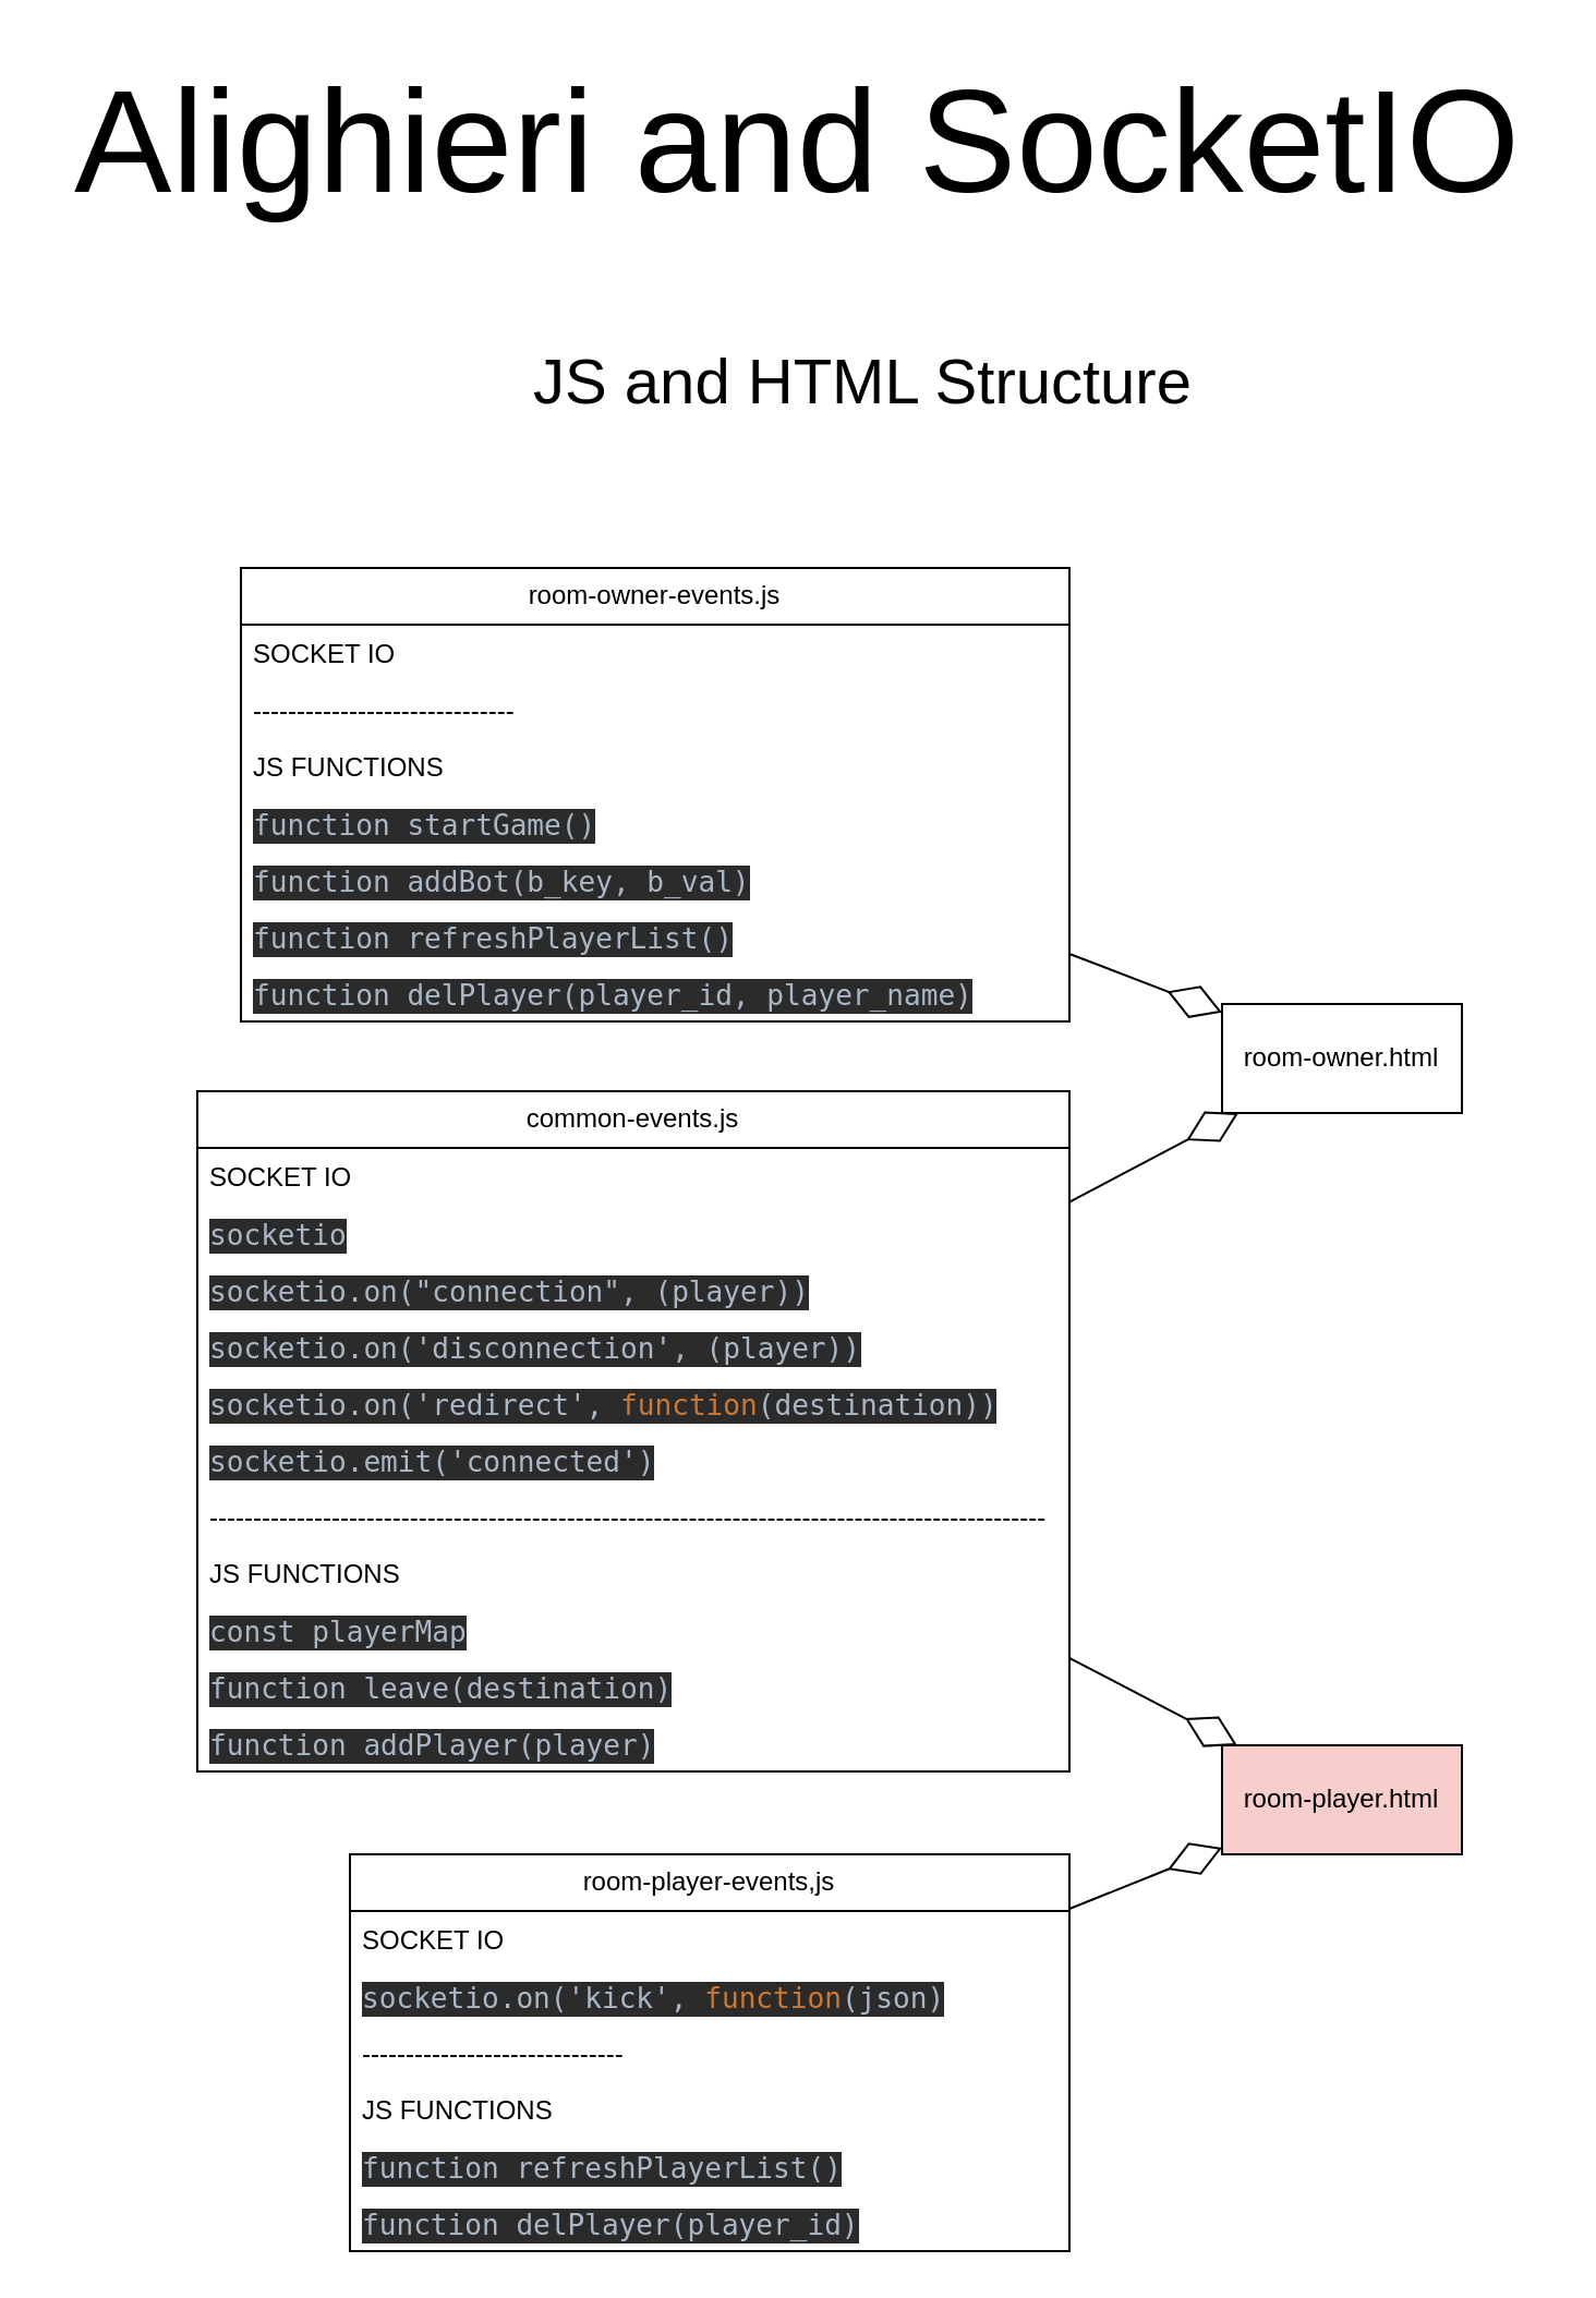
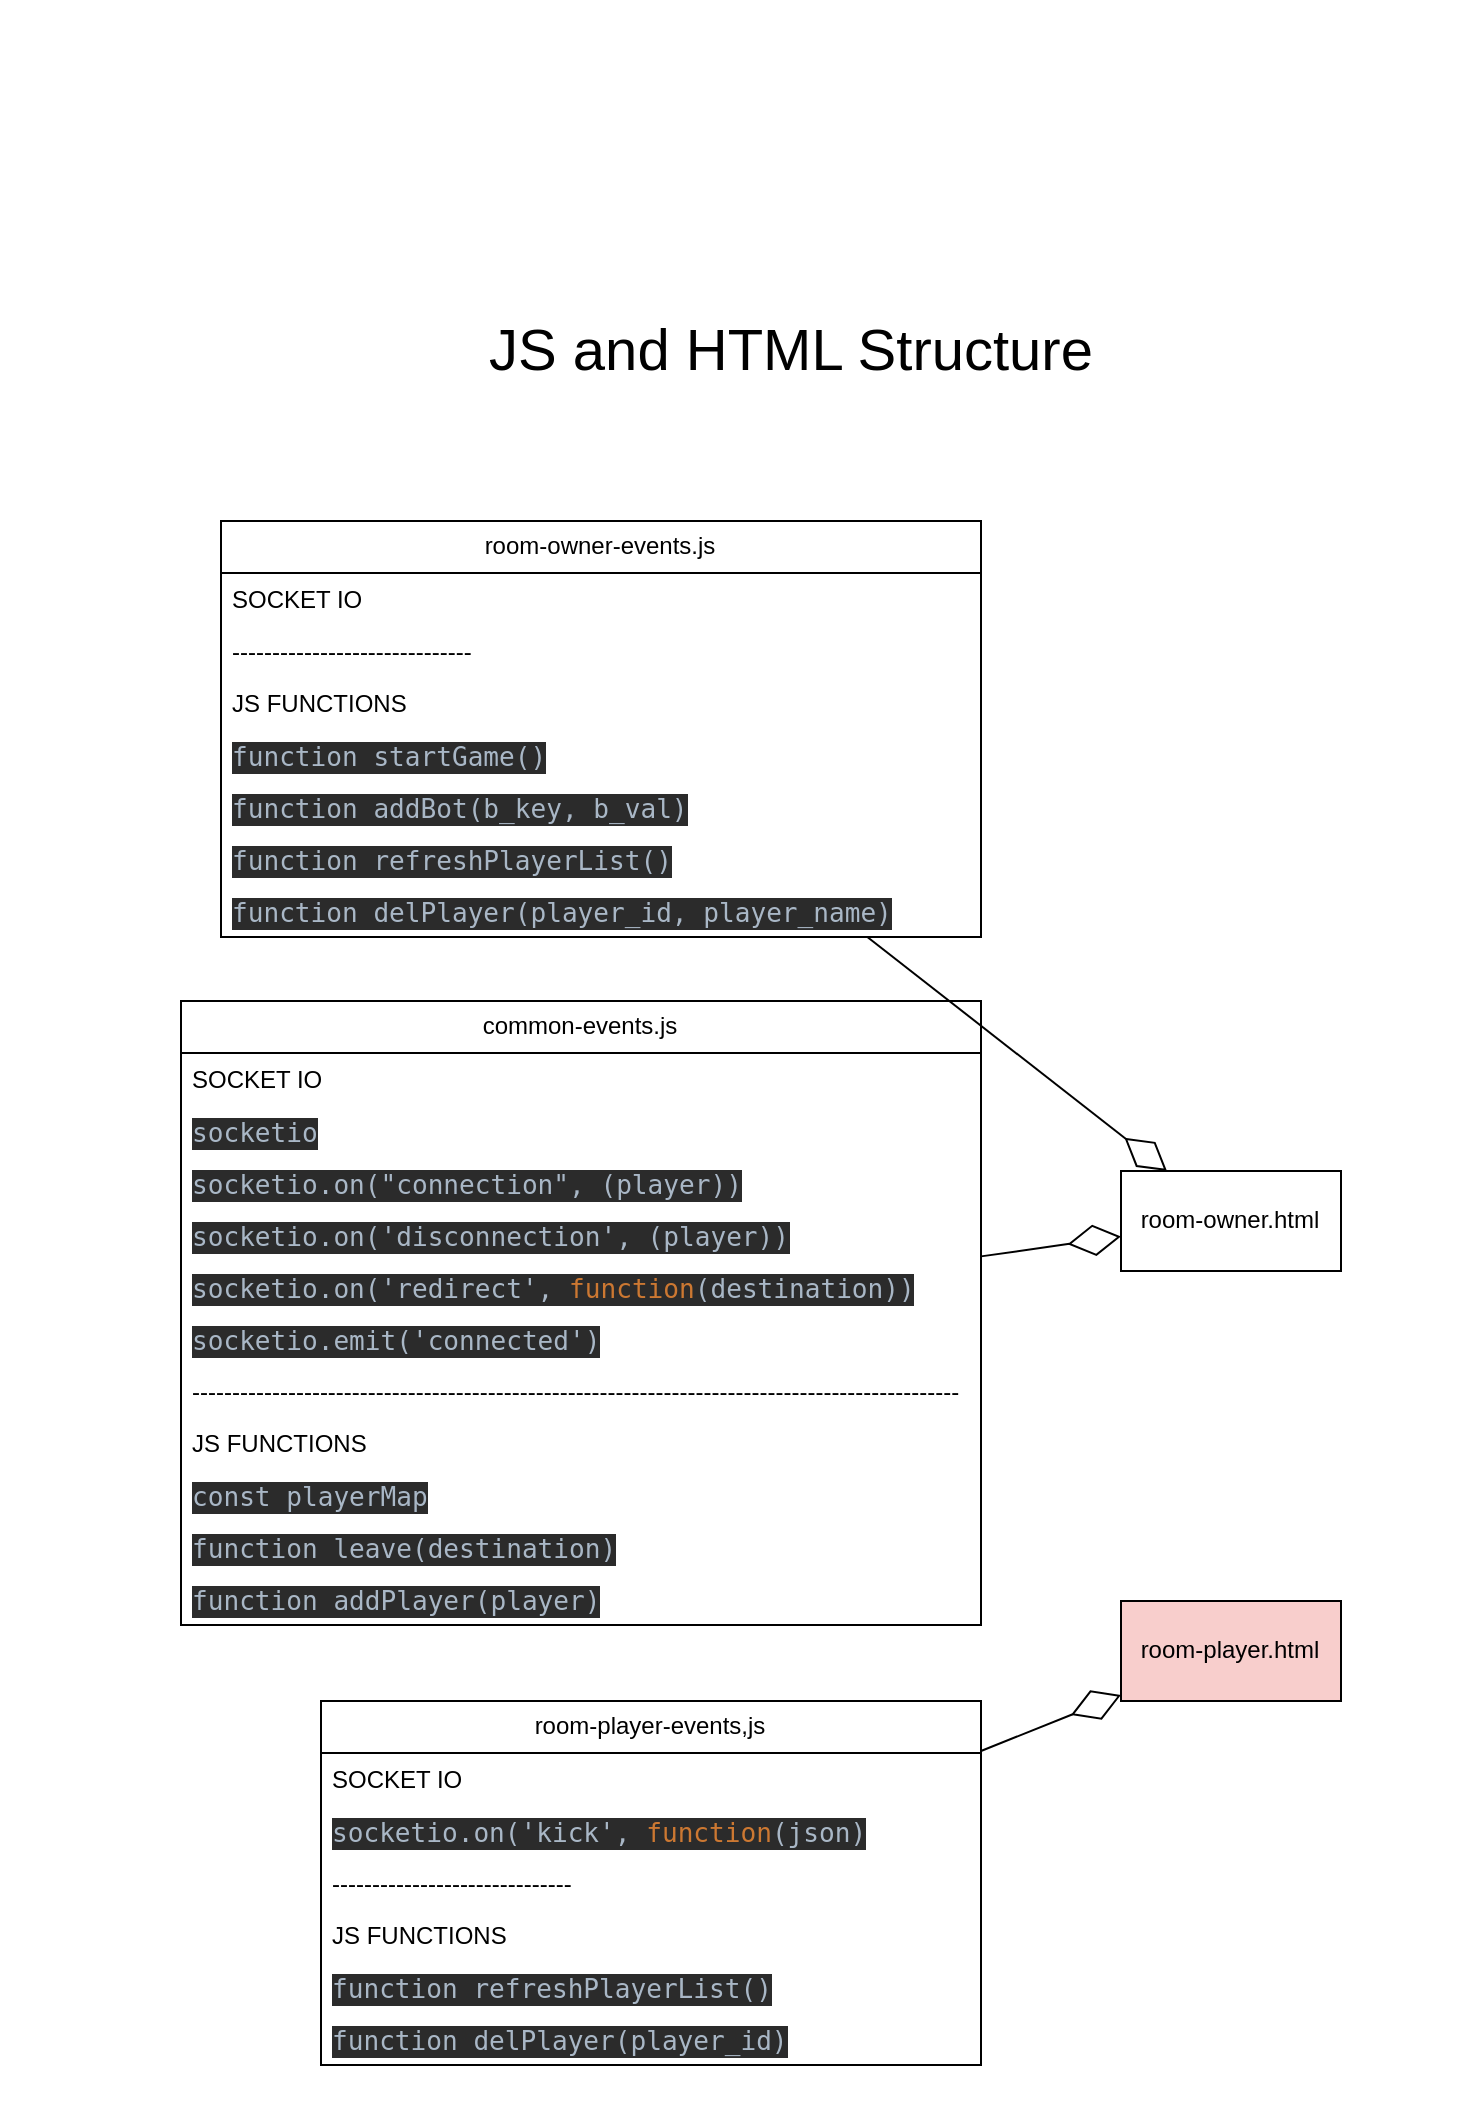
- <mxCell id="35" value="Alighieri and SocketIO" style="text;html=1;align=center;verticalAlign=middle;resizable=0;points=[];autosize=1;strokeColor=none;fillColor=none;fontSize=67;" vertex="1" parent="1"><mxGeometry x="20" y="20" width="690" height="90" as="geometry" /></mxCell>
- <mxCell id="30" value="room-owner.html" style="html=1;whiteSpace=wrap;" vertex="1" parent="1"><mxGeometry x="560" y="460" width="110" height="50" as="geometry" /></mxCell>
+ <mxCell id="30" value="room-owner.html" style="html=1;whiteSpace=wrap;" vertex="1" parent="1"><mxGeometry x="560" y="585" width="110" height="50" as="geometry" /></mxCell>
- <mxCell id="31" value="" style="endArrow=diamondThin;endFill=0;endSize=24;html=1;rounded=0;" edge="1" parent="1" source="2" target="29"><mxGeometry width="160" relative="1" as="geometry"><mxPoint x="570" y="730" as="sourcePoint" /><mxPoint x="730" y="730" as="targetPoint" /></mxGeometry></mxCell>
